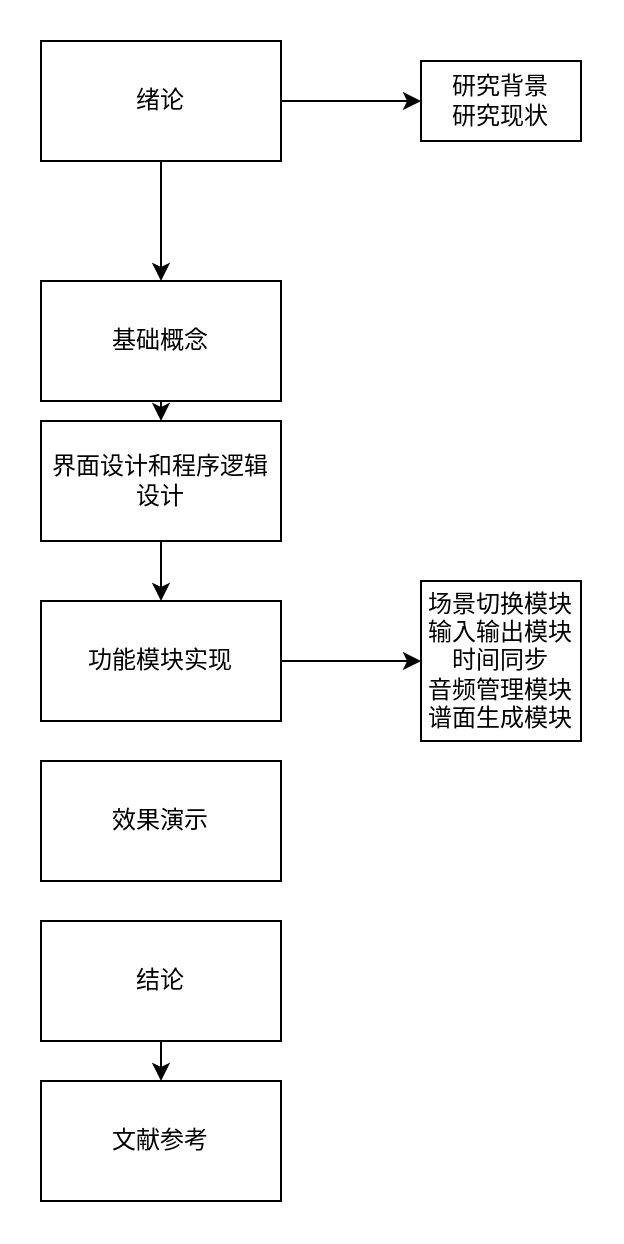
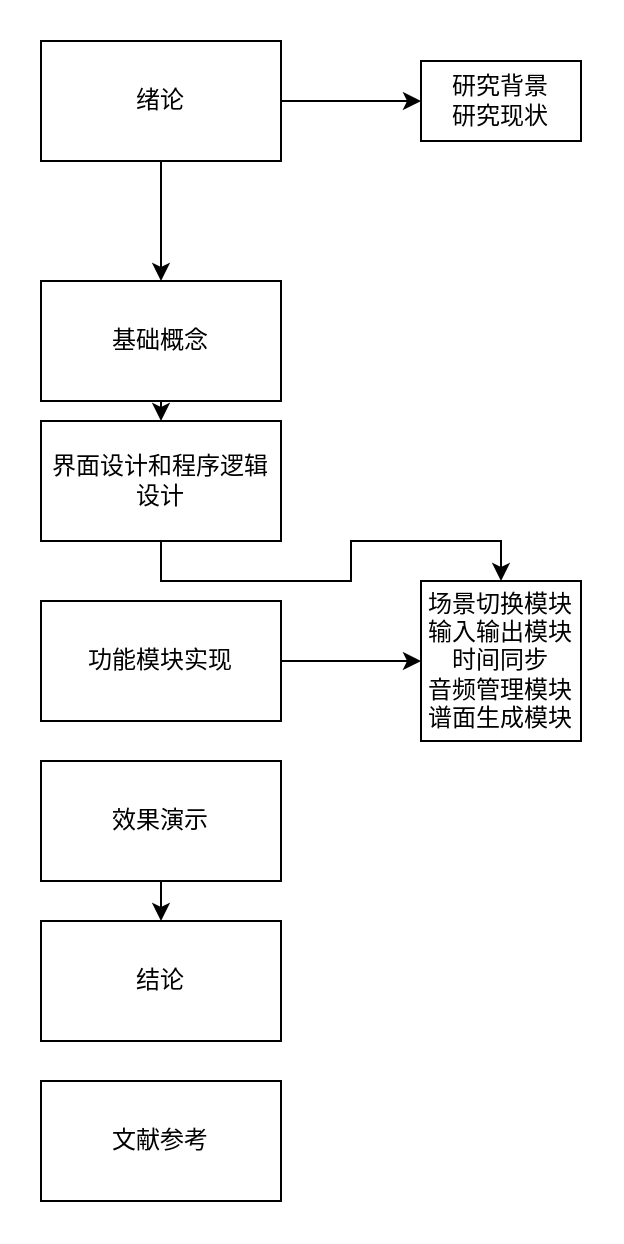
- <mxCell id="7" style="edgeStyle=orthogonalEdgeStyle;rounded=0;orthogonalLoop=1;jettySize=auto;html=1;exitX=0.5;exitY=1;exitDx=0;exitDy=0;entryX=0.5;entryY=0;entryDx=0;entryDy=0;" edge="1" parent="1" source="8" target="10"><mxGeometry relative="1" as="geometry" /></mxCell>
+ <mxCell id="7" style="edgeStyle=orthogonalEdgeStyle;rounded=0;orthogonalLoop=1;jettySize=auto;html=1;exitX=0.5;exitY=1;exitDx=0;exitDy=0;" edge="1" parent="1" source="8" target="17"><mxGeometry relative="1" as="geometry" /></mxCell>
+ <mxCell id="11" style="edgeStyle=orthogonalEdgeStyle;rounded=0;orthogonalLoop=1;jettySize=auto;html=1;exitX=0.5;exitY=1;exitDx=0;exitDy=0;entryX=0.5;entryY=0;entryDx=0;entryDy=0;" edge="1" parent="1" source="12" target="14"><mxGeometry relative="1" as="geometry" /></mxCell>
- <mxCell id="13" style="edgeStyle=orthogonalEdgeStyle;rounded=0;orthogonalLoop=1;jettySize=auto;html=1;exitX=0.5;exitY=1;exitDx=0;exitDy=0;entryX=0.5;entryY=0;entryDx=0;entryDy=0;" edge="1" parent="1" source="14" target="15"><mxGeometry relative="1" as="geometry" /></mxCell>
